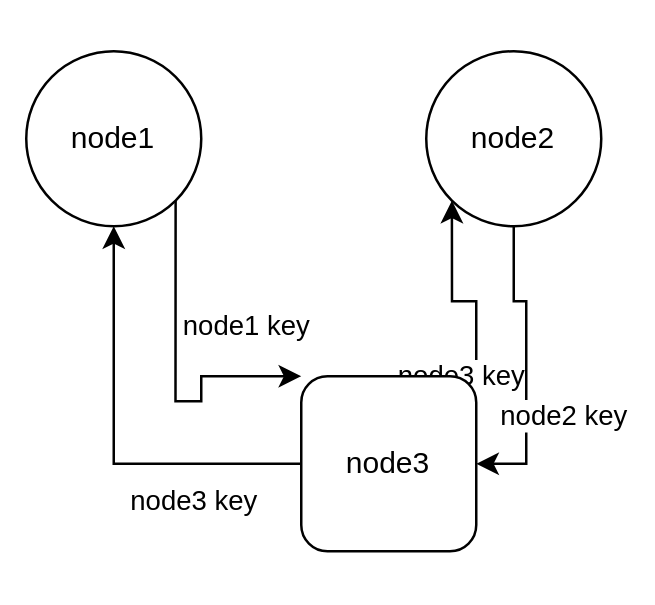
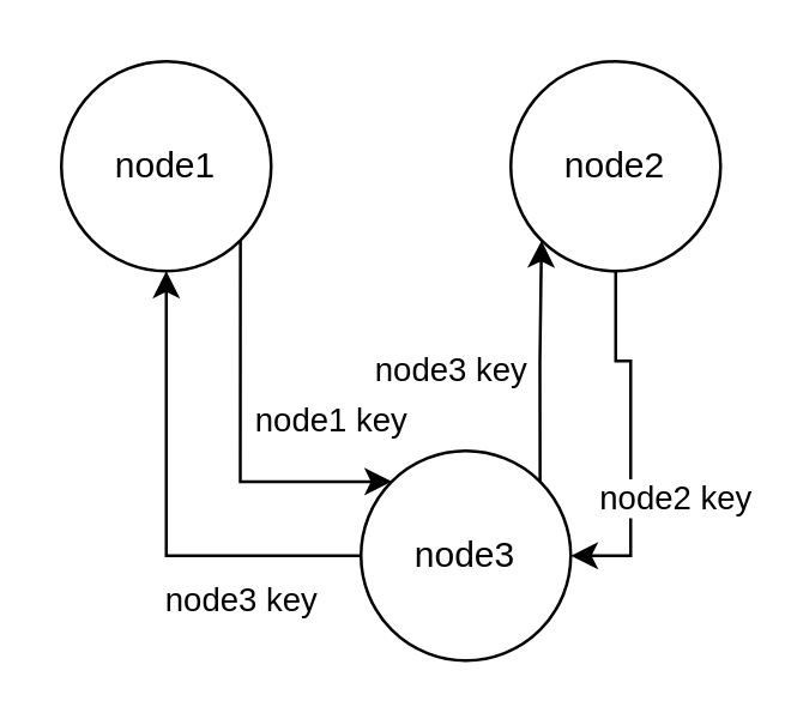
- <mxCell id="5" value="node1" style="ellipse;whiteSpace=wrap;html=1;" vertex="1" parent="1"><mxGeometry x="10" y="20" width="70" height="70" as="geometry" /></mxCell>
+ <mxCell id="5" value="node1" style="ellipse;whiteSpace=wrap;html=1;" vertex="1" parent="1"><mxGeometry x="20" y="20" width="70" height="70" as="geometry" /></mxCell>
- <mxCell id="8" value="node3" style="whiteSpace=wrap;html=1;rounded=1;" vertex="1" parent="1"><mxGeometry x="120" y="150" width="70" height="70" as="geometry" /></mxCell>
+ <mxCell id="8" value="node3" style="ellipse;whiteSpace=wrap;html=1;" vertex="1" parent="1"><mxGeometry x="120" y="150" width="70" height="70" as="geometry" /></mxCell>
